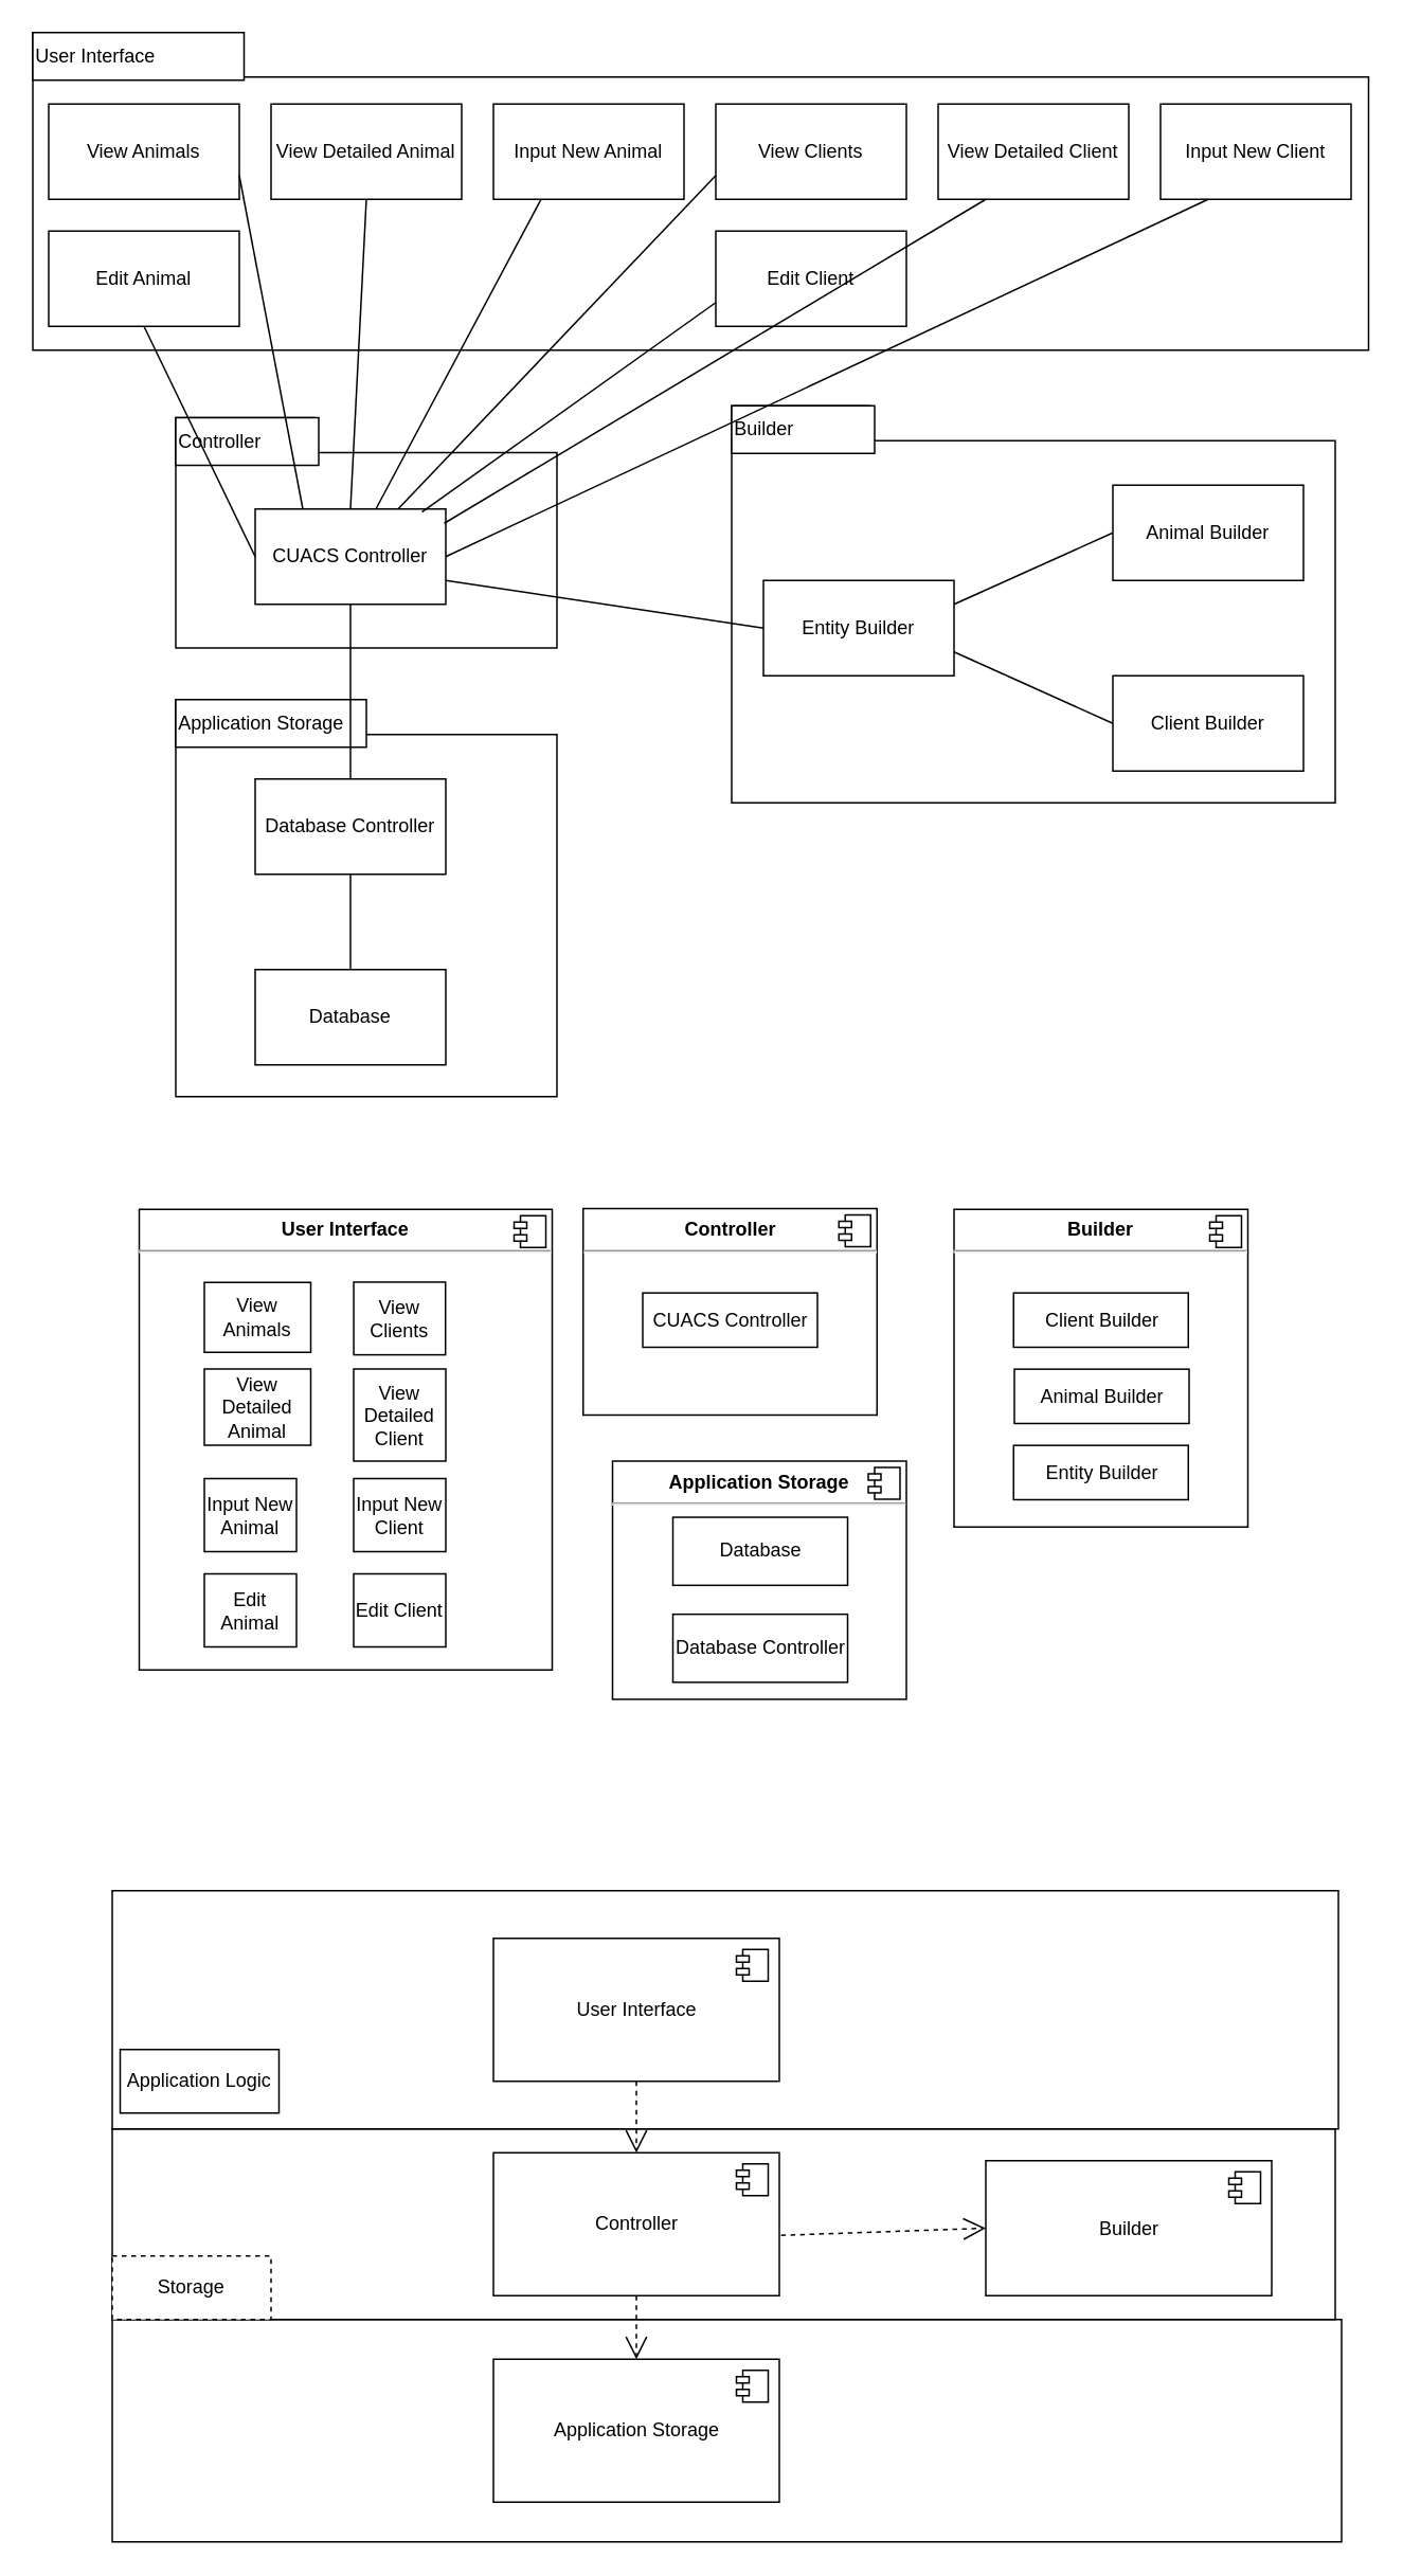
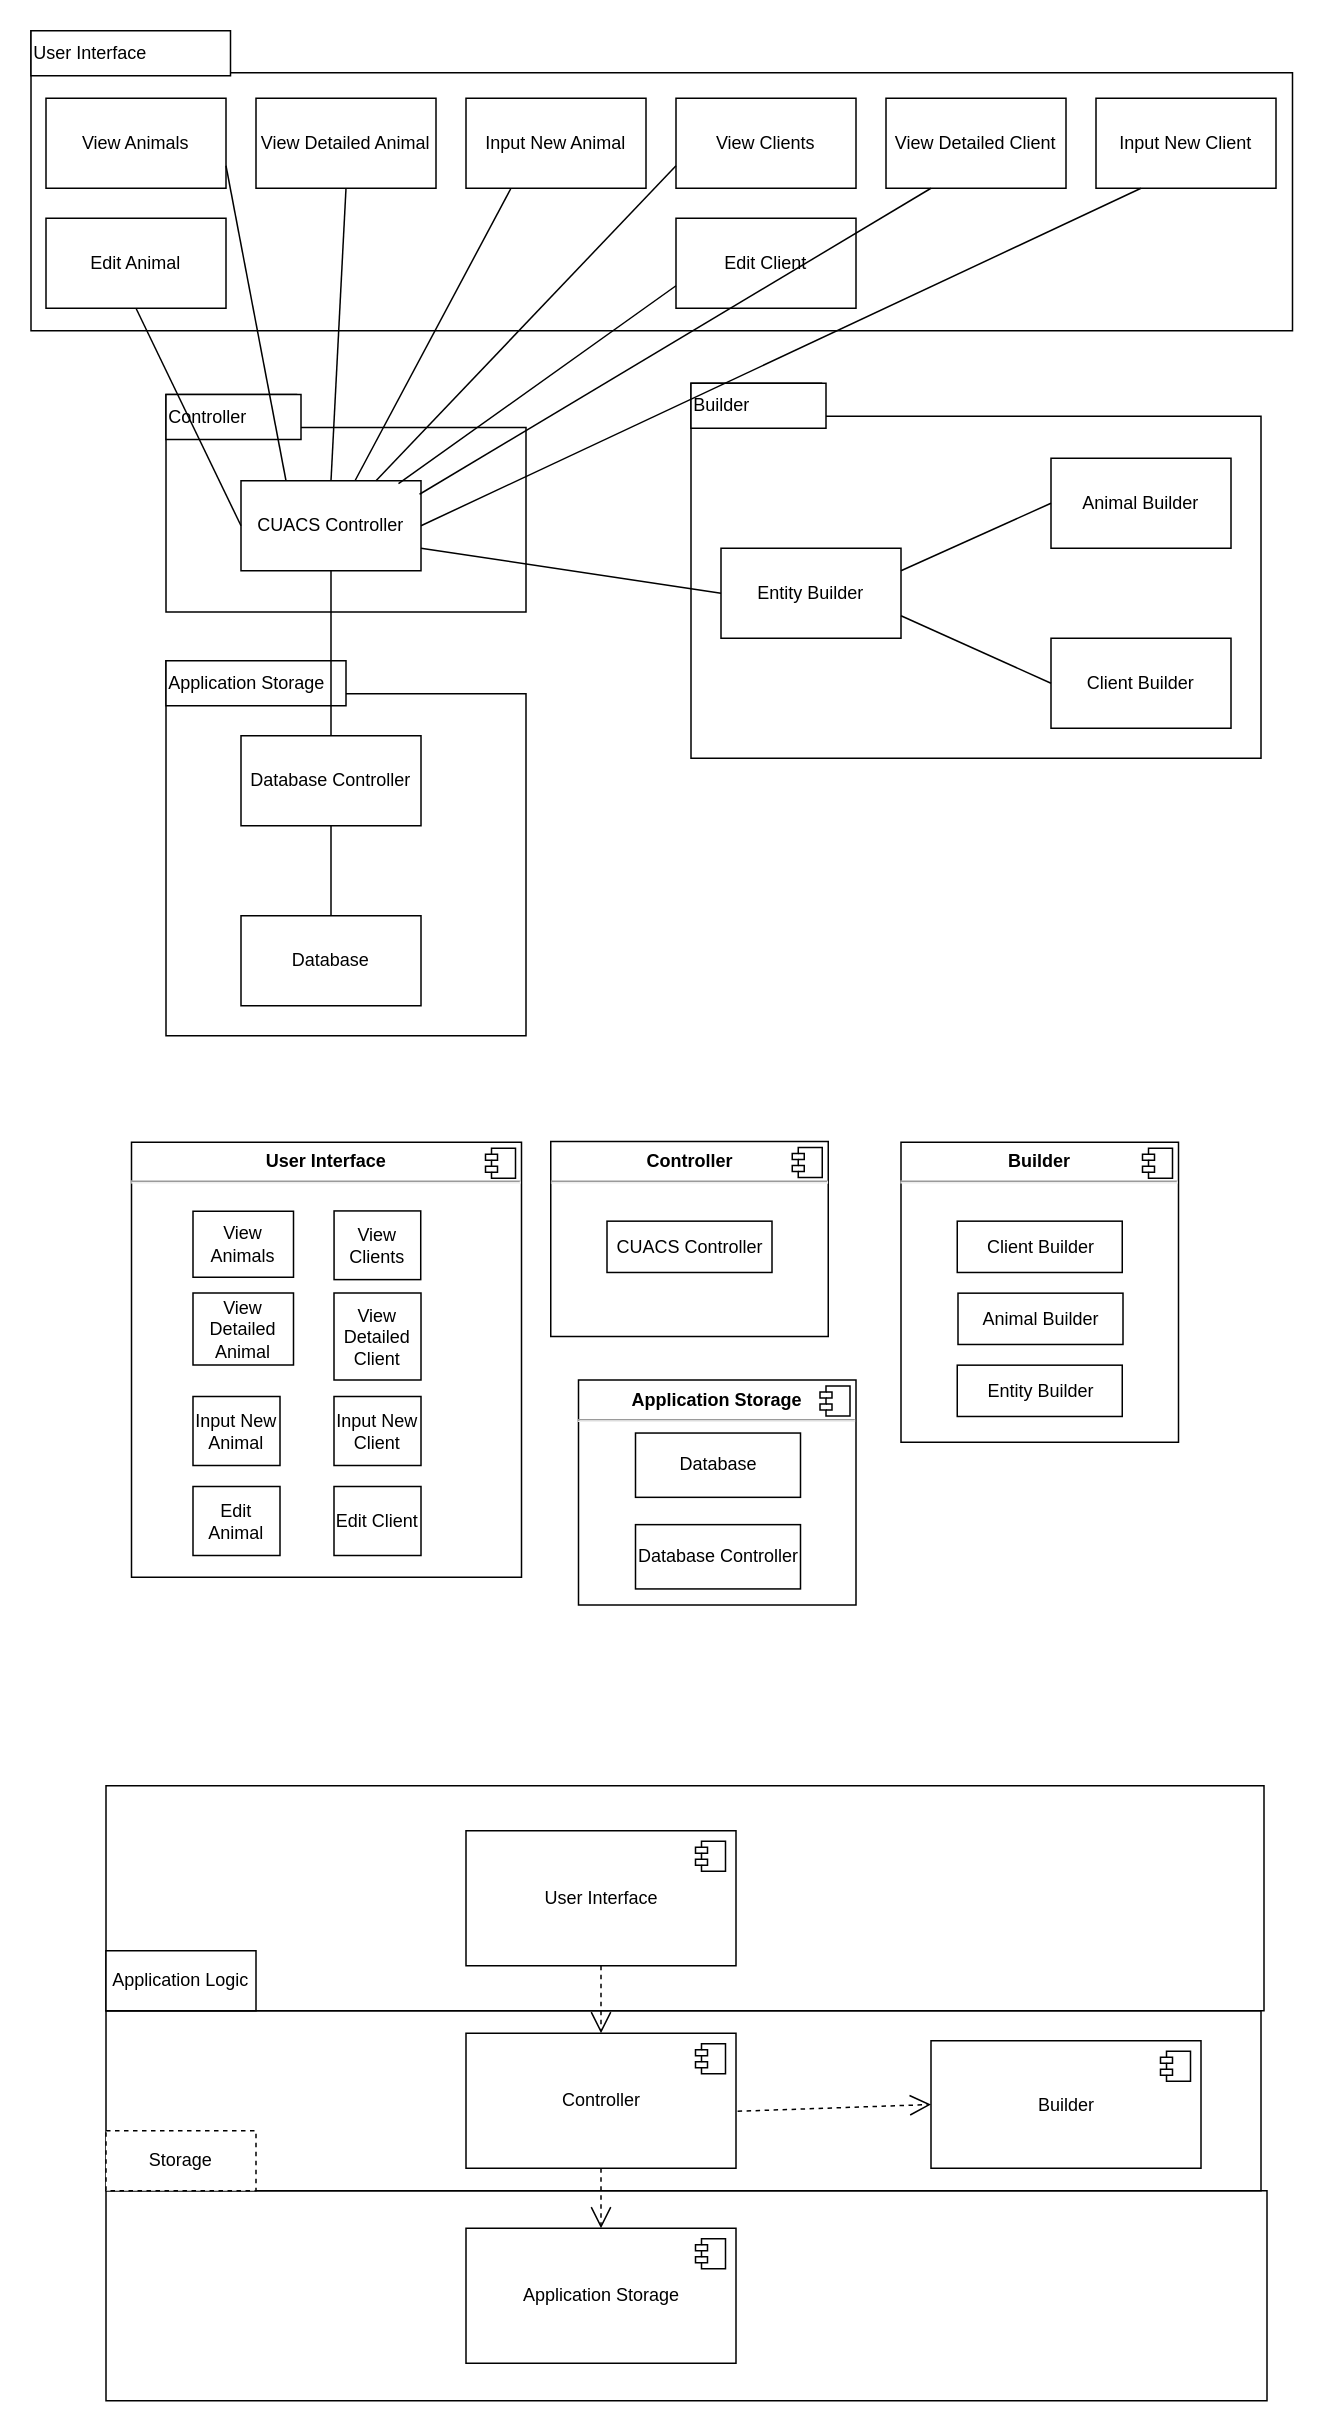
- <mxCell id="73" value="Application Logic" style="rounded=0;whiteSpace=wrap;html=1;" vertex="1" parent="1"><mxGeometry x="75" y="1290" width="100" height="40" as="geometry" /></mxCell>
+ <mxCell id="73" value="Application Logic" style="rounded=0;whiteSpace=wrap;html=1;" vertex="1" parent="1"><mxGeometry x="70" y="1300" width="100" height="40" as="geometry" /></mxCell>
